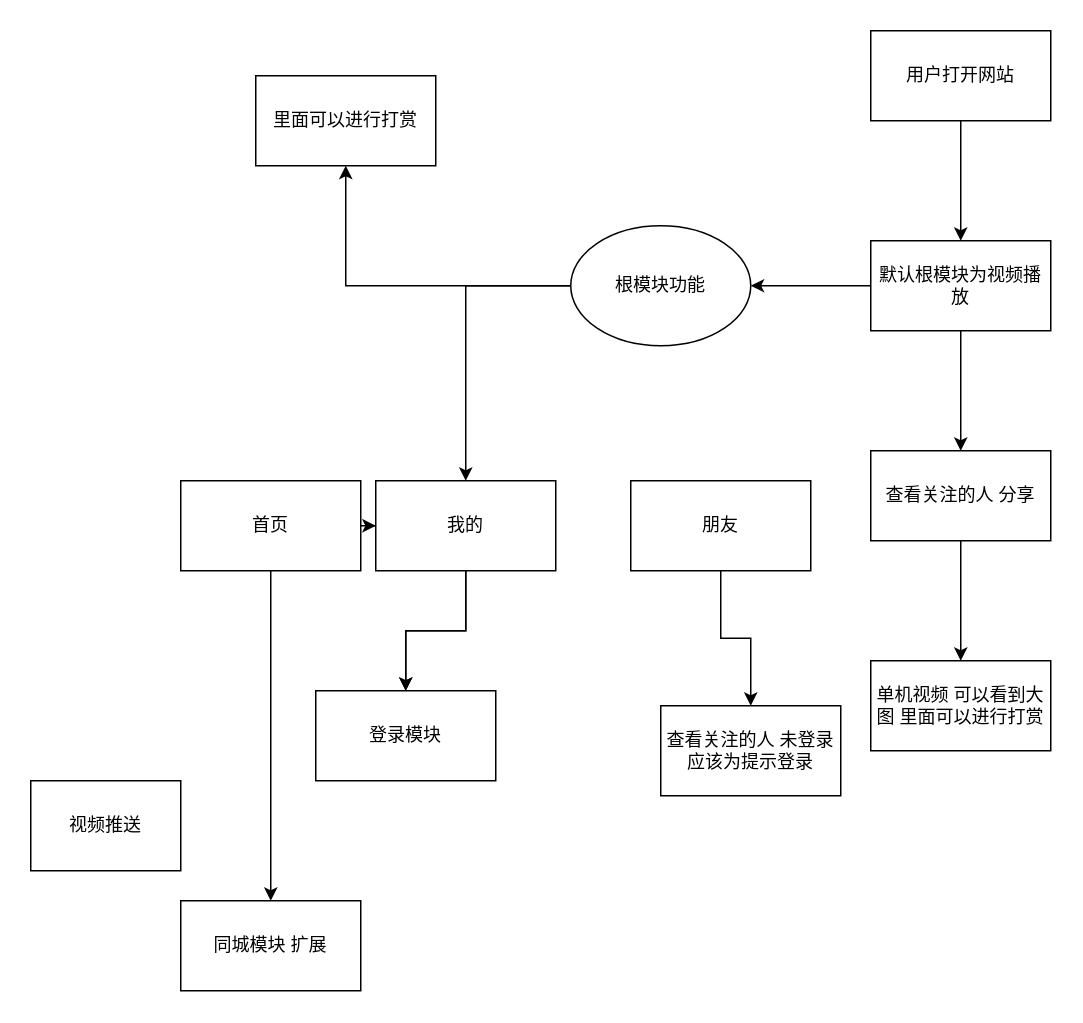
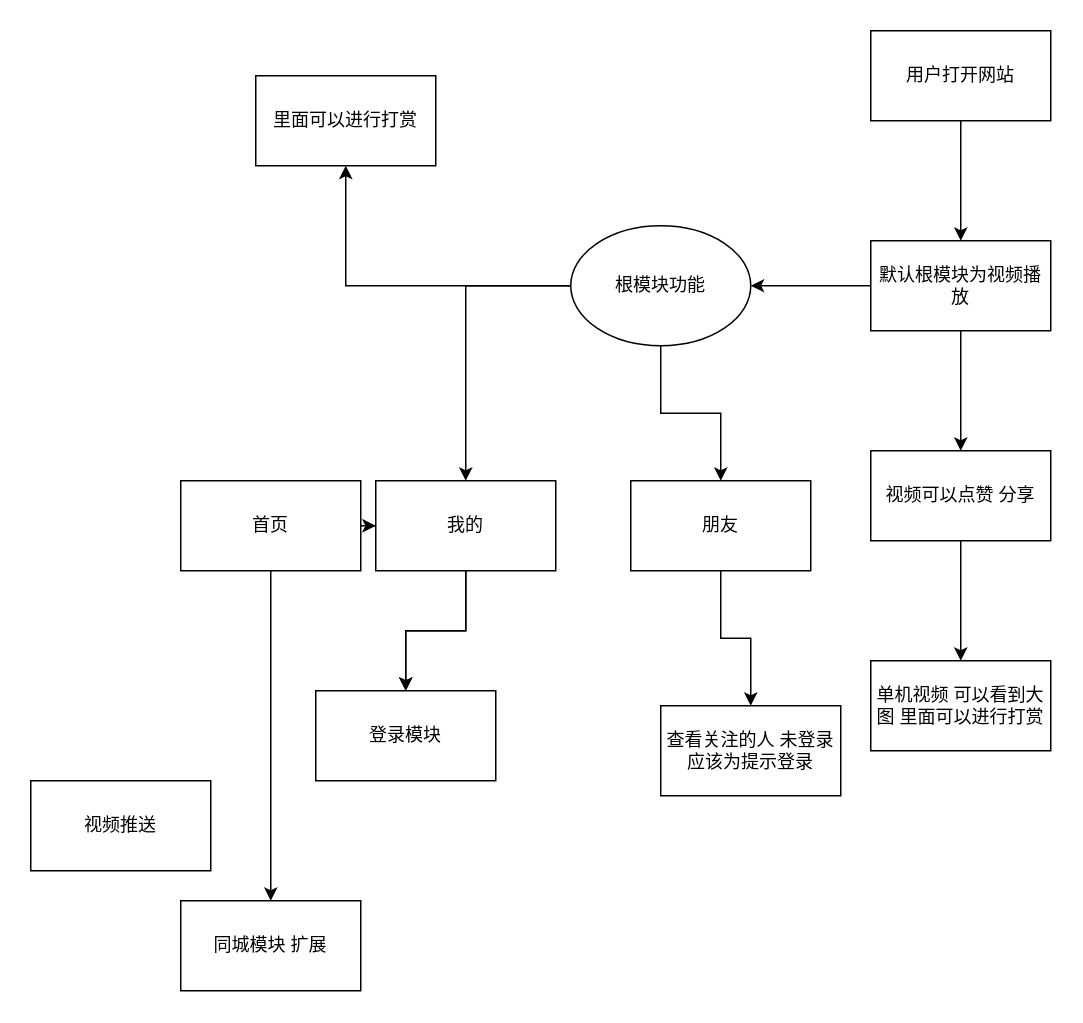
+ <mxCell id="8" value="" style="edgeStyle=orthogonalEdgeStyle;rounded=0;orthogonalLoop=1;jettySize=auto;html=1;" parent="1" source="10" target="21" edge="1"><mxGeometry relative="1" as="geometry" /></mxCell>
- <mxCell id="12" value="查看关注的人 分享" style="whiteSpace=wrap;html=1;rounded=0;" parent="1" vertex="1"><mxGeometry x="580" y="300" width="120" height="60" as="geometry" /></mxCell>
+ <mxCell id="12" value="视频可以点赞 分享" style="whiteSpace=wrap;html=1;rounded=0;" parent="1" vertex="1"><mxGeometry x="580" y="300" width="120" height="60" as="geometry" /></mxCell>
- <mxCell id="22" value="视频推送" style="whiteSpace=wrap;html=1;rounded=0;" parent="1" vertex="1"><mxGeometry x="20" y="520" width="100" height="60" as="geometry" /></mxCell>
+ <mxCell id="22" value="视频推送" style="whiteSpace=wrap;html=1;rounded=0;" parent="1" vertex="1"><mxGeometry x="20" y="520" width="120" height="60" as="geometry" /></mxCell>
